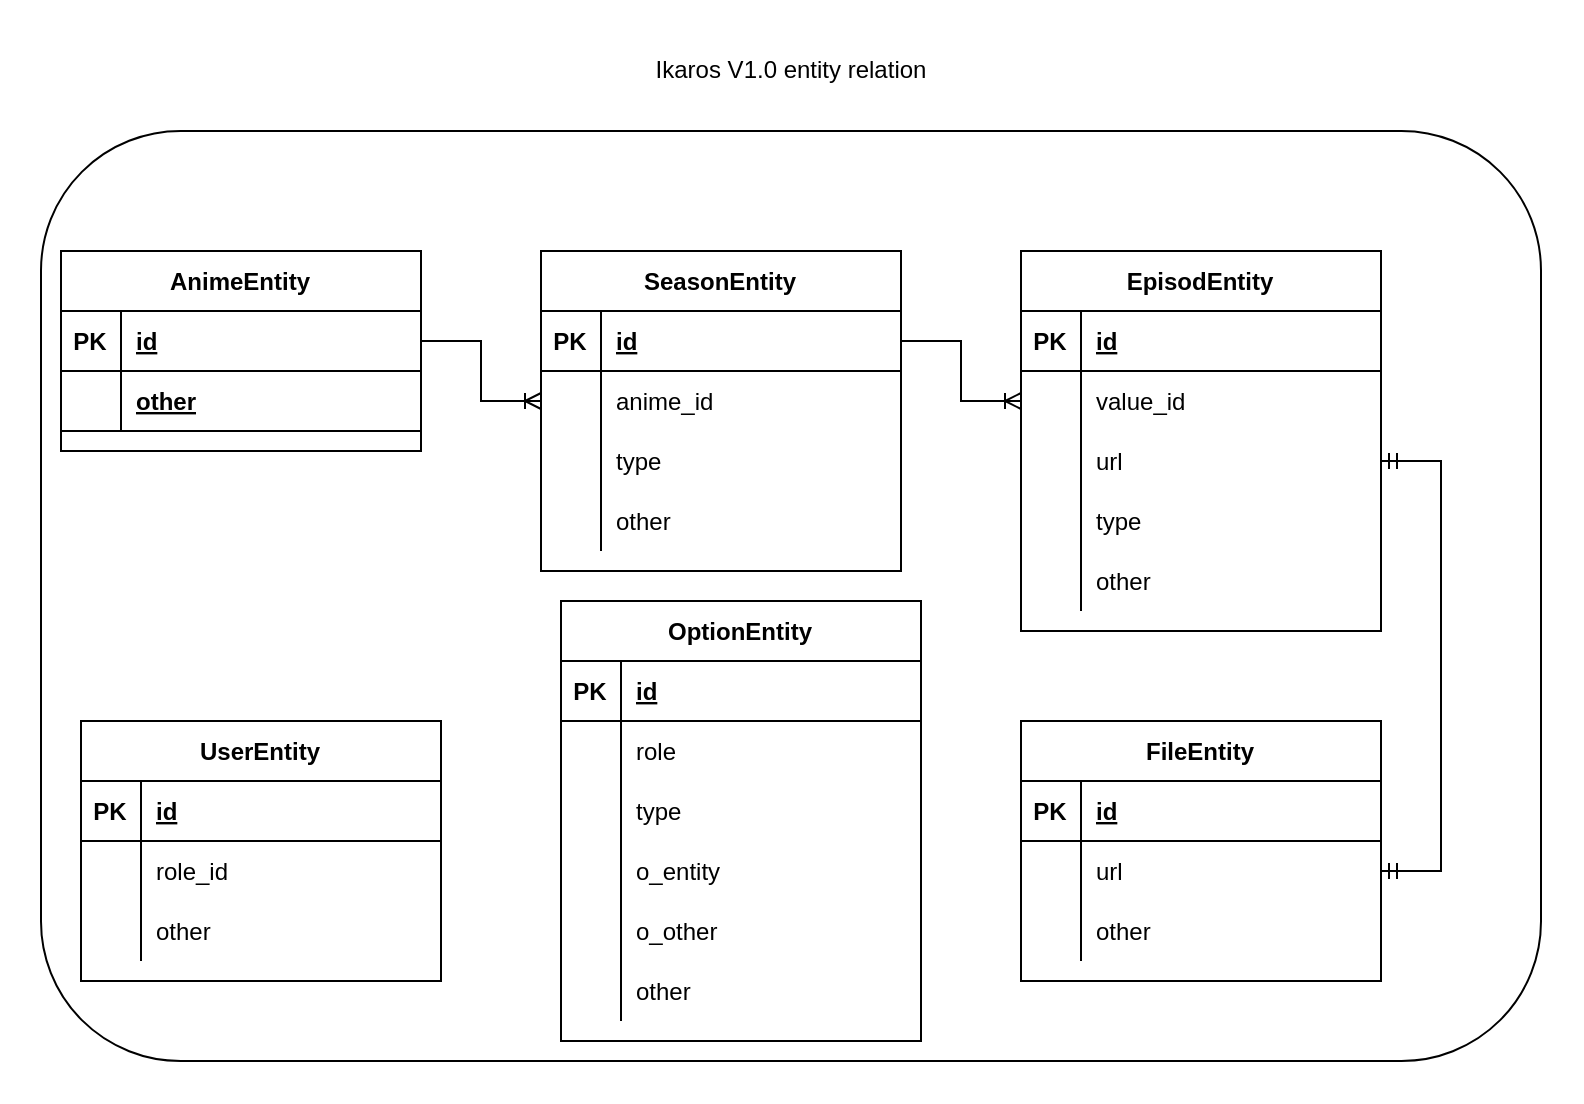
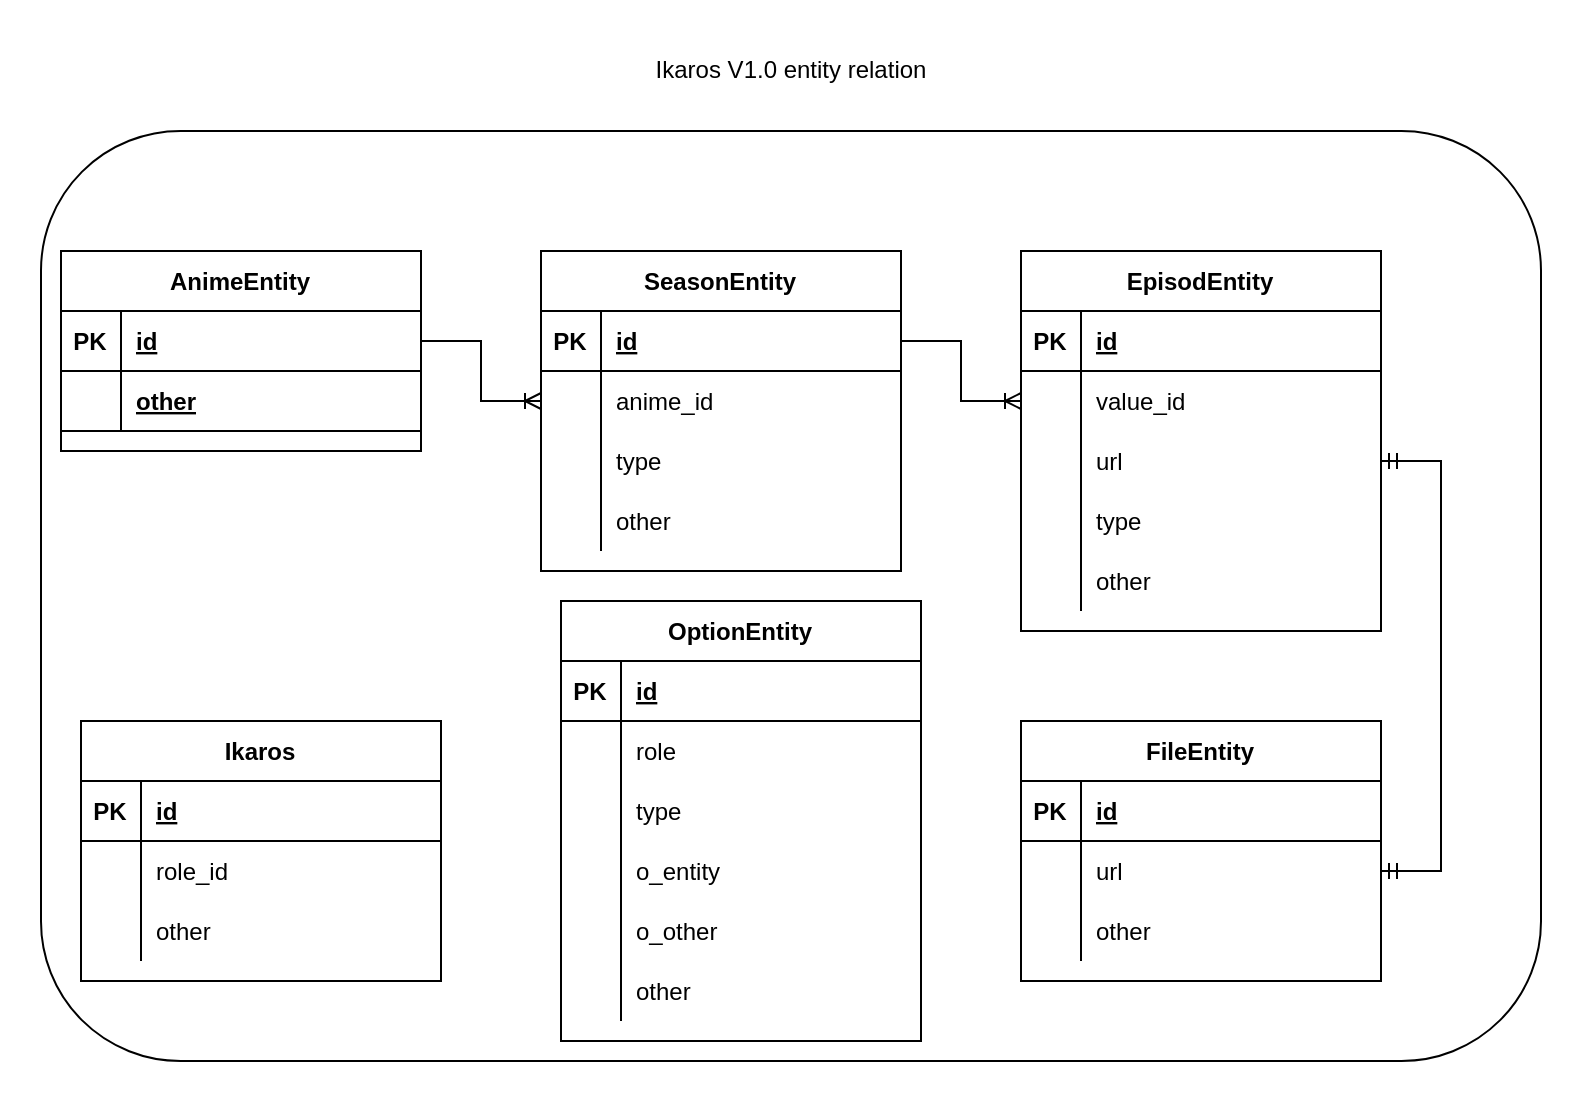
- <mxCell id="51" value="UserEntity" style="shape=table;startSize=30;container=1;collapsible=1;childLayout=tableLayout;fixedRows=1;rowLines=0;fontStyle=1;align=center;resizeLast=1;" parent="1" vertex="1"><mxGeometry x="40" y="360" width="180" height="130" as="geometry"><mxRectangle x="90" y="425" width="110" height="30" as="alternateBounds" /></mxGeometry></mxCell>
+ <mxCell id="51" value="Ikaros" style="shape=table;startSize=30;container=1;collapsible=1;childLayout=tableLayout;fixedRows=1;rowLines=0;fontStyle=1;align=center;resizeLast=1;" parent="1" vertex="1"><mxGeometry x="40" y="360" width="180" height="130" as="geometry"><mxRectangle x="90" y="425" width="110" height="30" as="alternateBounds" /></mxGeometry></mxCell>
